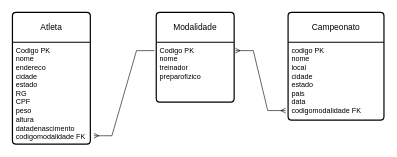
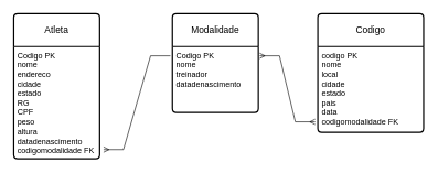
- <mxCell id="6" value="Campeonato" style="swimlane;childLayout=stackLayout;horizontal=1;startSize=50;horizontalStack=0;rounded=1;fontSize=14;fontStyle=0;strokeWidth=2;resizeParent=0;resizeLast=1;shadow=0;dashed=0;align=center;arcSize=4;whiteSpace=wrap;html=1;" parent="1" vertex="1"><mxGeometry x="480" y="20" width="160" height="180" as="geometry" /></mxCell>
+ <mxCell id="6" value="Codigo" style="swimlane;childLayout=stackLayout;horizontal=1;startSize=50;horizontalStack=0;rounded=1;fontSize=14;fontStyle=0;strokeWidth=2;resizeParent=0;resizeLast=1;shadow=0;dashed=0;align=center;arcSize=4;whiteSpace=wrap;html=1;" parent="1" vertex="1"><mxGeometry x="480" y="20" width="160" height="180" as="geometry" /></mxCell>
- <mxCell id="3" value="Codigo PK&lt;div&gt;nome&lt;/div&gt;&lt;div&gt;treinador&amp;nbsp;&lt;/div&gt;&lt;div&gt;preparofizico&lt;/div&gt;" style="align=left;strokeColor=none;fillColor=none;spacingLeft=4;fontSize=12;verticalAlign=top;resizable=0;rotatable=0;part=1;html=1;" parent="2" vertex="1"><mxGeometry y="50" width="130" height="100" as="geometry" /></mxCell>
+ <mxCell id="3" value="Codigo PK&lt;div&gt;nome&lt;/div&gt;&lt;div&gt;treinador&amp;nbsp;&lt;/div&gt;&lt;div&gt;datadenascimento&lt;/div&gt;" style="align=left;strokeColor=none;fillColor=none;spacingLeft=4;fontSize=12;verticalAlign=top;resizable=0;rotatable=0;part=1;html=1;" parent="2" vertex="1"><mxGeometry y="50" width="130" height="100" as="geometry" /></mxCell>
